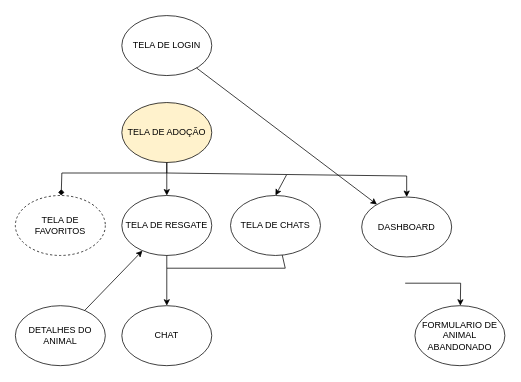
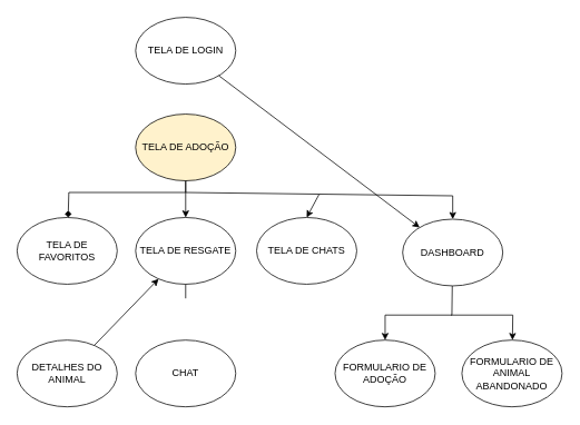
- <mxCell id="8" value="TELA DE FAVORITOS" style="ellipse;whiteSpace=wrap;html=1;dashed=1;" parent="1" vertex="1"><mxGeometry x="20" y="260" width="120" height="80" as="geometry" /></mxCell>
+ <mxCell id="8" value="TELA DE FAVORITOS" style="ellipse;whiteSpace=wrap;html=1;" parent="1" vertex="1"><mxGeometry x="20" y="260" width="120" height="80" as="geometry" /></mxCell>
- <mxCell id="13" value="" style="endArrow=classic;html=1;rounded=0;" edge="1" parent="1" source="6" target="10"><mxGeometry width="50" height="50" relative="1" as="geometry"><mxPoint x="481" y="352" as="sourcePoint" /><mxPoint x="531" y="302" as="targetPoint" /><Array as="points"><mxPoint x="380" y="357" /><mxPoint x="222" y="357" /></Array></mxGeometry></mxCell>
+ <mxCell id="15" value="" style="endArrow=classic;html=1;rounded=0;" edge="1" parent="1" source="11" target="2"><mxGeometry width="50" height="50" relative="1" as="geometry"><mxPoint x="538.77" y="342.001" as="sourcePoint" /><mxPoint x="362" y="309.99" as="targetPoint" /><Array as="points"><mxPoint x="541" y="376.99" /><mxPoint x="461" y="376.99" /></Array></mxGeometry></mxCell>
+ <mxCell id="2" value="FORMULARIO DE ADOÇÃO" style="ellipse;whiteSpace=wrap;html=1;" parent="1" vertex="1"><mxGeometry x="401" y="407" width="120" height="80" as="geometry" /></mxCell>
